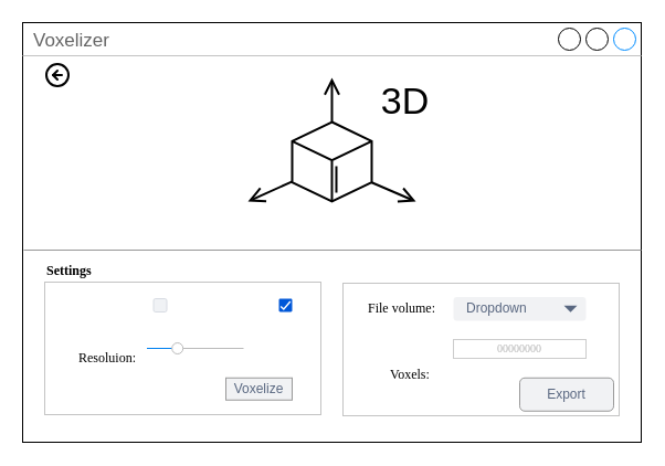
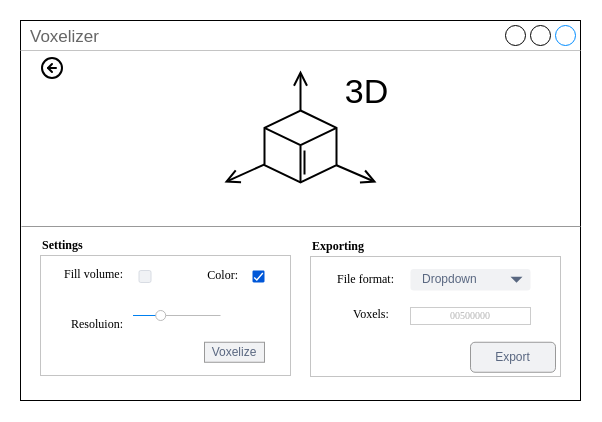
+ <mxCell id="20" value="&lt;b&gt;Exporting&lt;/b&gt;" style="text;html=1;strokeColor=none;fillColor=none;align=left;verticalAlign=middle;whiteSpace=wrap;rounded=0;shadow=0;glass=0;fontFamily=Verdana;fontColor=#000000;" parent="1" vertex="1"><mxGeometry x="310" y="236" width="70" height="20" as="geometry" /></mxCell>
+ <mxCell id="12" value="Fill volume:" style="text;html=1;strokeColor=none;fillColor=none;align=right;verticalAlign=middle;whiteSpace=wrap;rounded=0;shadow=0;glass=0;fontFamily=Verdana;fontColor=#000000;" parent="1" vertex="1"><mxGeometry x="43" y="264" width="81.5" height="20" as="geometry" /></mxCell>
+ <mxCell id="15" value="Color:" style="text;html=1;strokeColor=none;fillColor=none;align=right;verticalAlign=middle;whiteSpace=wrap;rounded=0;shadow=0;glass=0;fontFamily=Verdana;fontColor=#000000;" parent="1" vertex="1"><mxGeometry x="170" y="265" width="70" height="20" as="geometry" /></mxCell>
- <mxCell id="23" value="File volume:" style="text;html=1;strokeColor=none;fillColor=none;align=right;verticalAlign=middle;whiteSpace=wrap;rounded=0;shadow=0;glass=0;fontFamily=Verdana;fontColor=#000000;" parent="1" vertex="1"><mxGeometry x="320" y="269.25" width="76" height="20" as="geometry" /></mxCell>
+ <mxCell id="23" value="File format:" style="text;html=1;strokeColor=none;fillColor=none;align=right;verticalAlign=middle;whiteSpace=wrap;rounded=0;shadow=0;glass=0;fontFamily=Verdana;fontColor=#000000;" parent="1" vertex="1"><mxGeometry x="320" y="269.25" width="76" height="20" as="geometry" /></mxCell>
- <mxCell id="28" value="&lt;font style=&quot;font-size: 10px&quot;&gt;00000000&lt;/font&gt;" style="text;html=1;strokeColor=#CCCCCC;fillColor=#ffffff;align=center;verticalAlign=middle;whiteSpace=wrap;rounded=0;shadow=0;glass=0;fontFamily=Verdana;fontColor=#B3B3B3;spacing=0;spacingBottom=2;" vertex="1" parent="1"><mxGeometry x="410" y="307" width="120" height="17" as="geometry" /></mxCell>
+ <mxCell id="28" value="&lt;font style=&quot;font-size: 10px&quot;&gt;00500000&lt;/font&gt;" style="text;html=1;strokeColor=#CCCCCC;fillColor=#ffffff;align=center;verticalAlign=middle;whiteSpace=wrap;rounded=0;shadow=0;glass=0;fontFamily=Verdana;fontColor=#B3B3B3;spacing=0;spacingBottom=2;" vertex="1" parent="1"><mxGeometry x="410" y="307" width="120" height="17" as="geometry" /></mxCell>
- <mxCell id="27" value="Voxels:" style="text;html=1;strokeColor=none;fillColor=none;align=center;verticalAlign=middle;whiteSpace=wrap;rounded=0;shadow=0;glass=0;fontFamily=Verdana;fontSize=12;fontColor=#000000;" parent="1" vertex="1"><mxGeometry x="346" y="329" width="50" height="20" as="geometry" /></mxCell>
+ <mxCell id="27" value="Voxels:" style="text;html=1;strokeColor=none;fillColor=none;align=center;verticalAlign=middle;whiteSpace=wrap;rounded=0;shadow=0;glass=0;fontFamily=Verdana;fontSize=12;fontColor=#000000;" parent="1" vertex="1"><mxGeometry x="346" y="304" width="50" height="20" as="geometry" /></mxCell>
